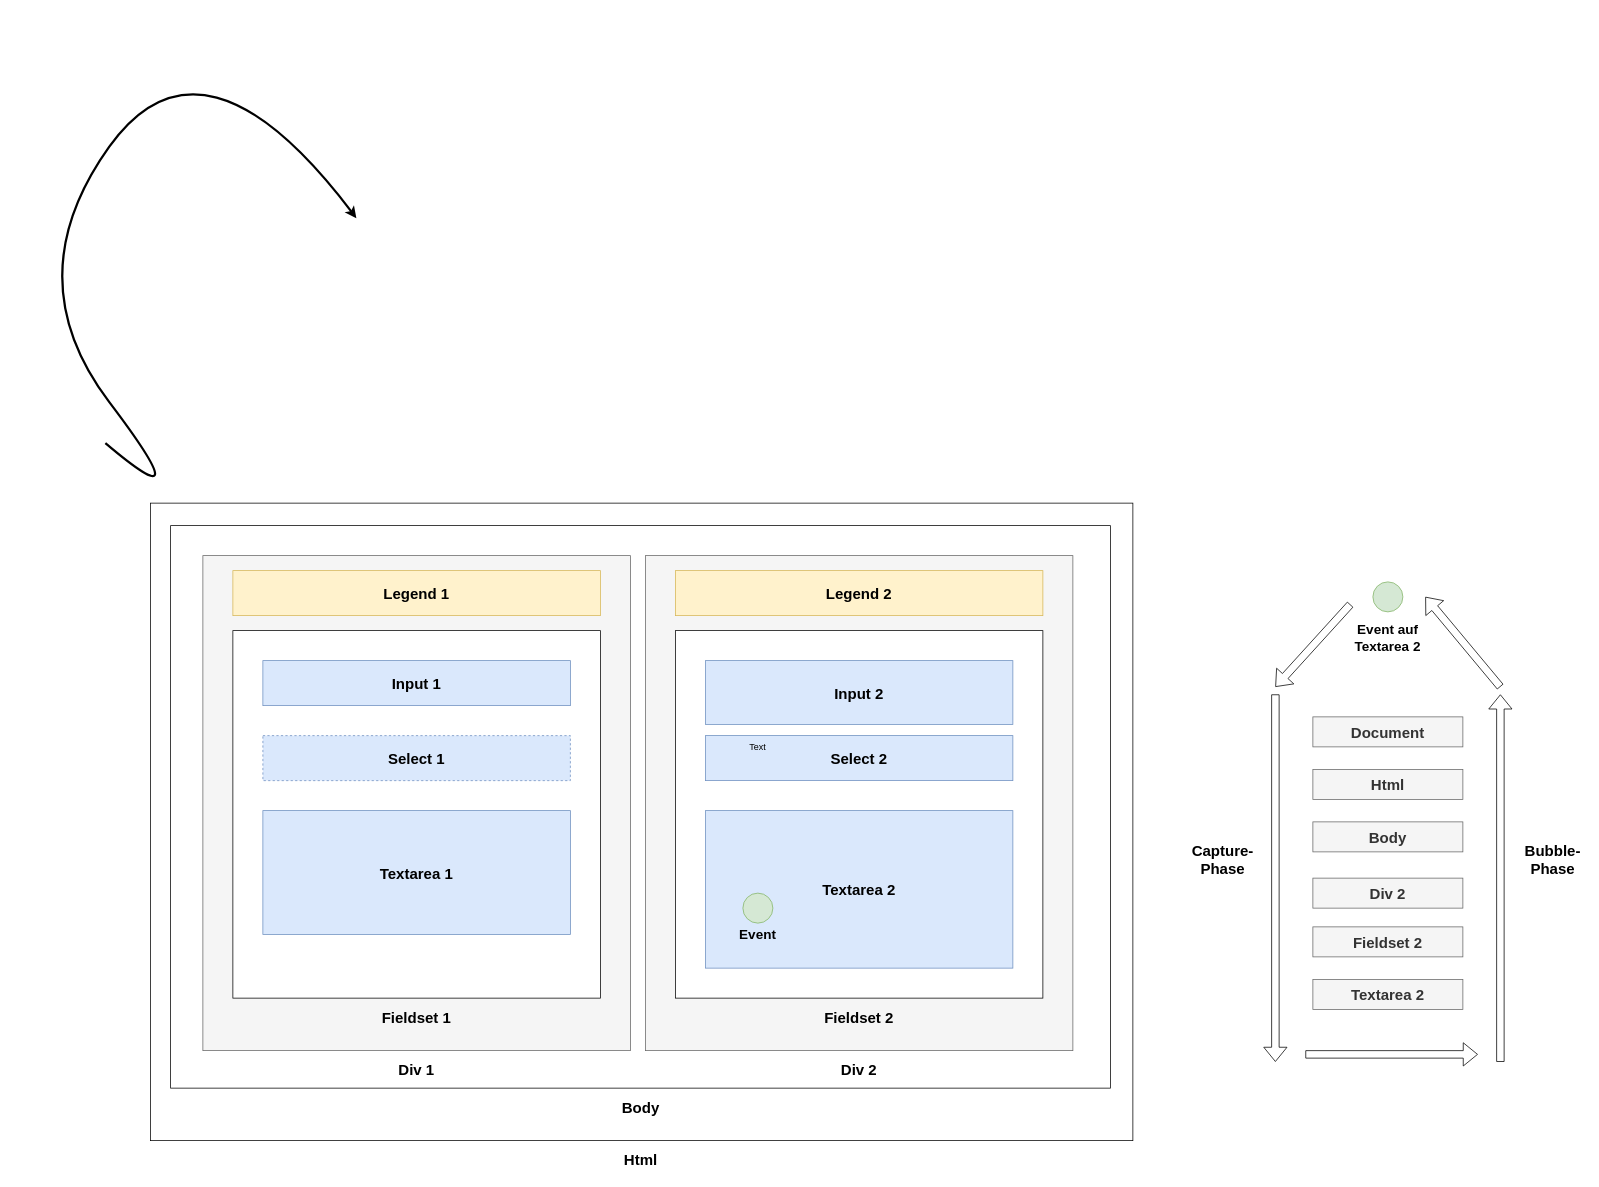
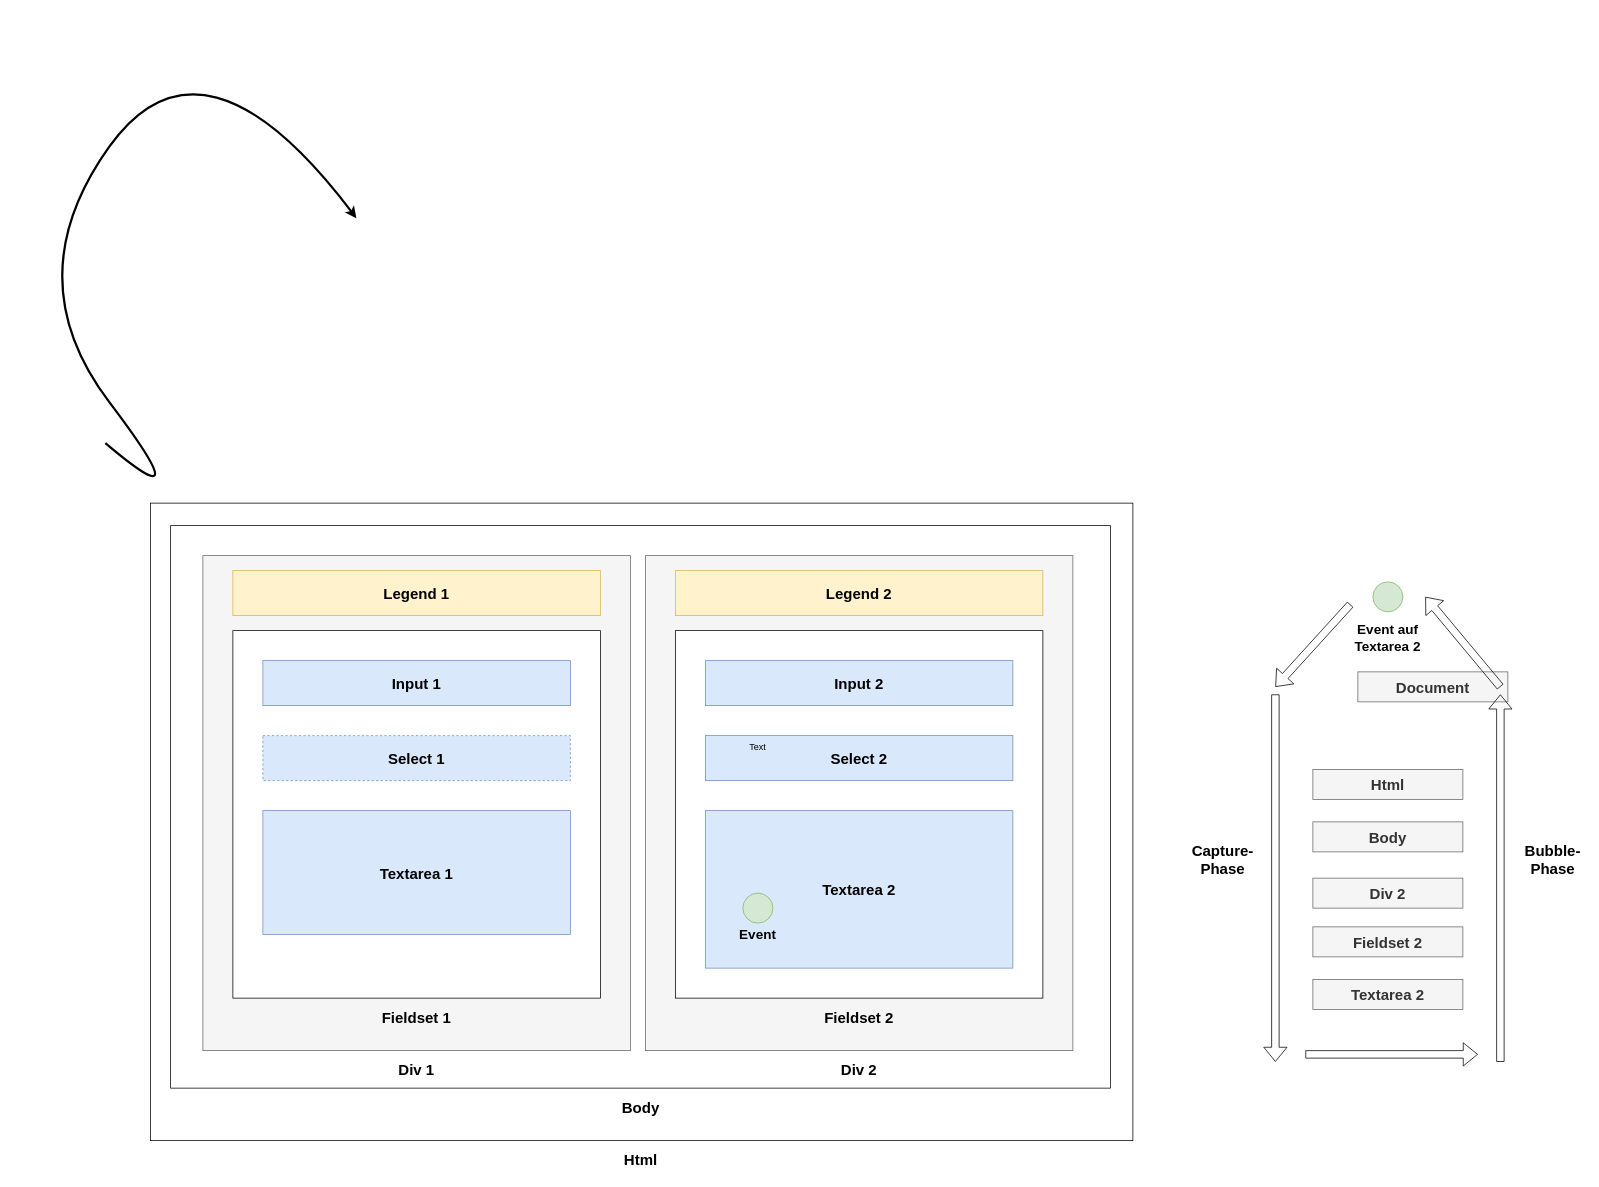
- <mxCell id="17" value="&lt;b&gt;&lt;font style=&quot;font-size: 20px;&quot;&gt;Input 2&lt;/font&gt;&lt;/b&gt;" style="rounded=0;whiteSpace=wrap;html=1;fillColor=#dae8fc;strokeColor=#6c8ebf;" vertex="1" parent="1"><mxGeometry x="940" y="880" width="410" height="85" as="geometry" /></mxCell>
+ <mxCell id="17" value="&lt;b&gt;&lt;font style=&quot;font-size: 20px;&quot;&gt;Input 2&lt;/font&gt;&lt;/b&gt;" style="rounded=0;whiteSpace=wrap;html=1;fillColor=#dae8fc;strokeColor=#6c8ebf;" vertex="1" parent="1"><mxGeometry x="940" y="880" width="410" height="60" as="geometry" /></mxCell>
- <mxCell id="30" value="&lt;b&gt;&lt;font style=&quot;font-size: 20px;&quot;&gt;Document&lt;/font&gt;&lt;/b&gt;" style="rounded=0;whiteSpace=wrap;html=1;fillColor=#f5f5f5;fontColor=#333333;strokeColor=#666666;" vertex="1" parent="1"><mxGeometry x="1750" y="955" width="200" height="40" as="geometry" /></mxCell>
+ <mxCell id="30" value="&lt;b&gt;&lt;font style=&quot;font-size: 20px;&quot;&gt;Document&lt;/font&gt;&lt;/b&gt;" style="rounded=0;whiteSpace=wrap;html=1;fillColor=#f5f5f5;fontColor=#333333;strokeColor=#666666;" vertex="1" parent="1"><mxGeometry x="1810" y="895" width="200" height="40" as="geometry" /></mxCell>
